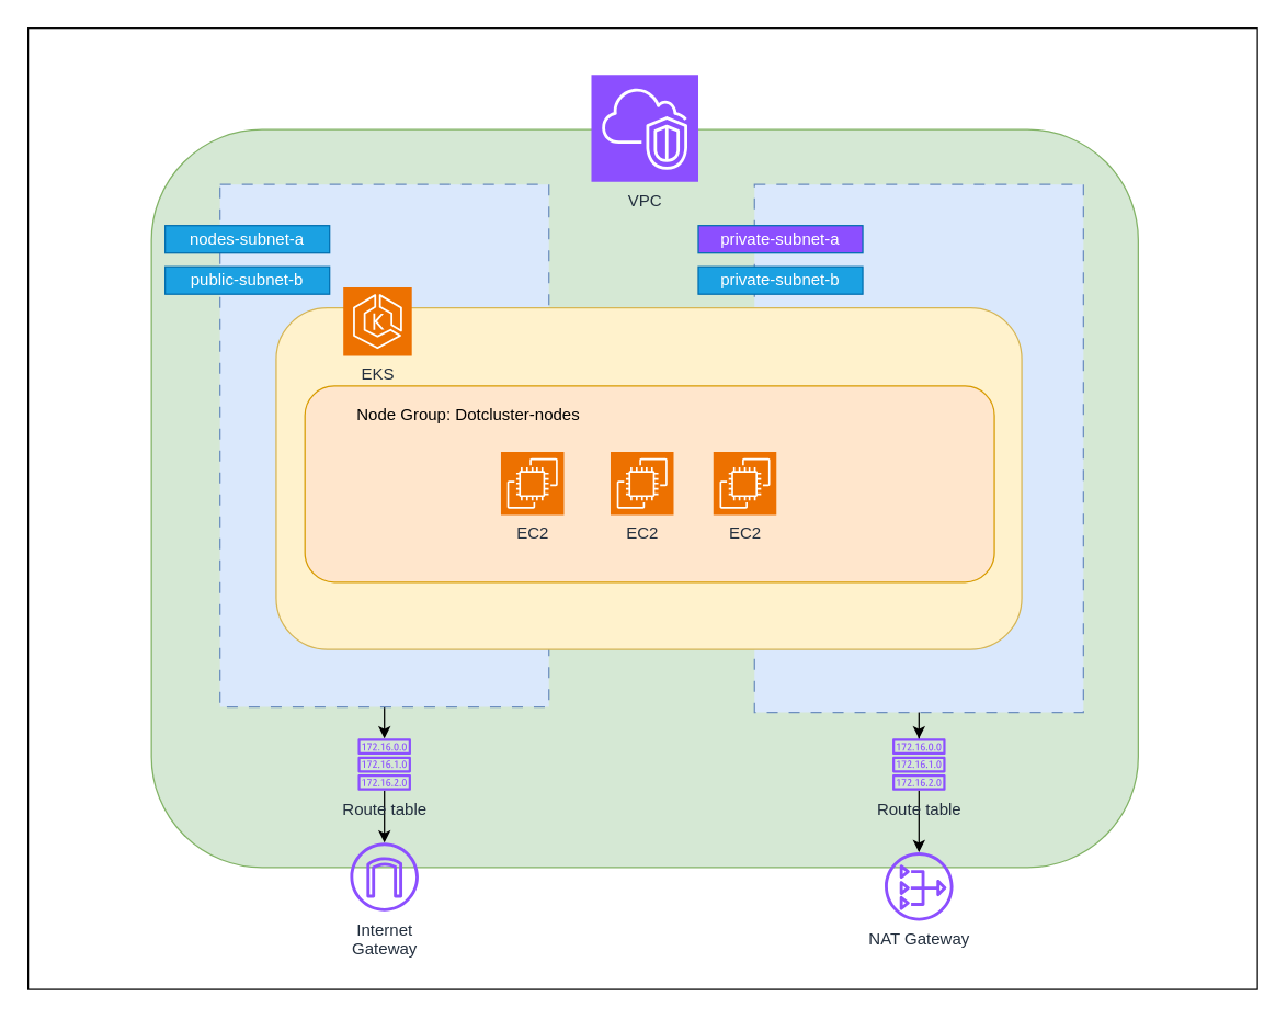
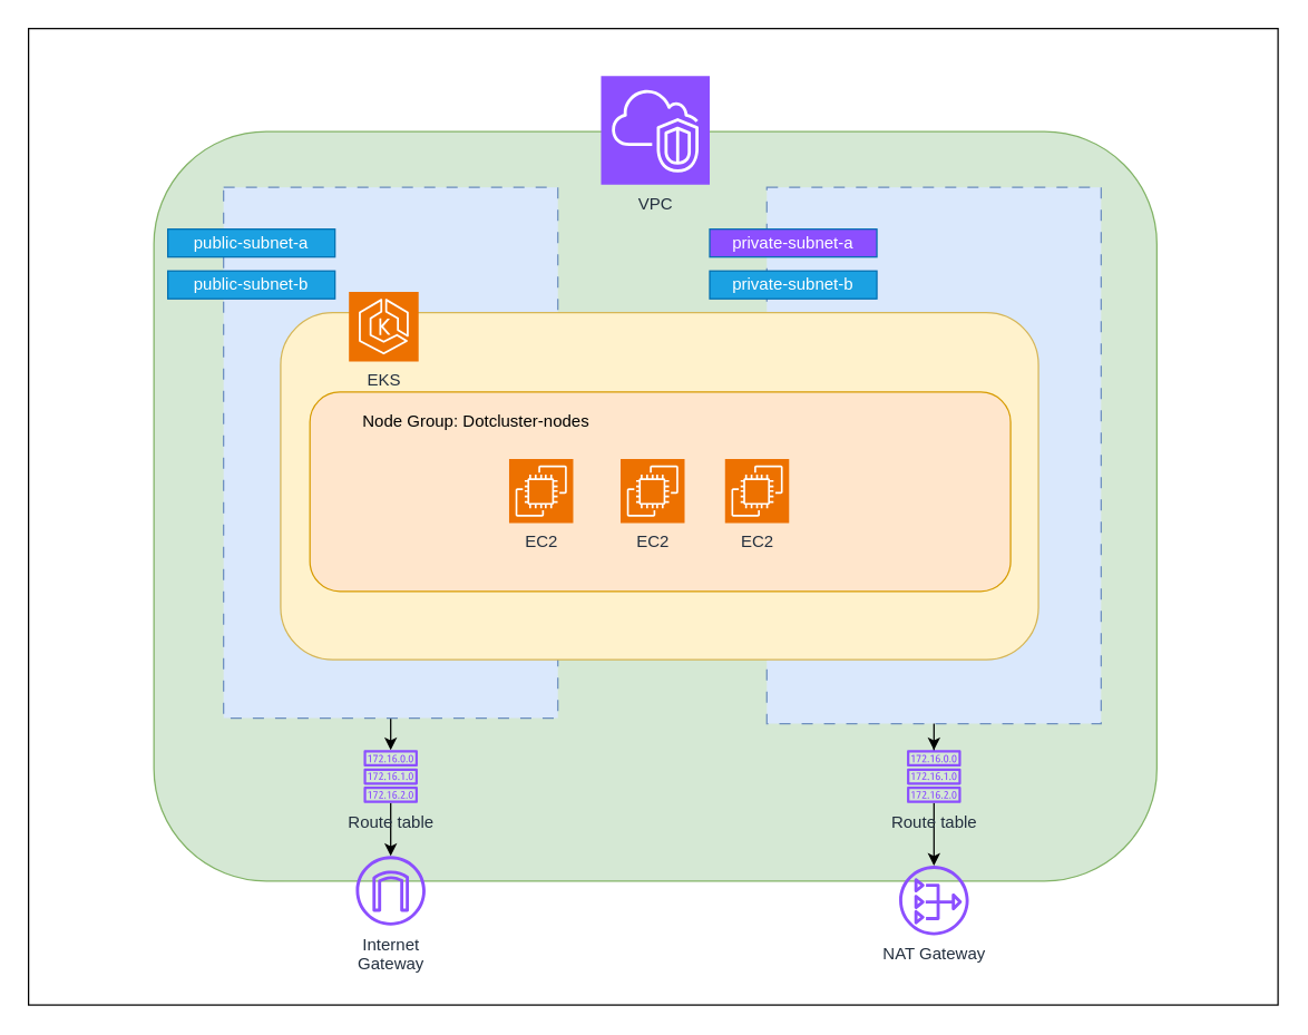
- <mxCell id="10" value="nodes-subnet-a" style="whiteSpace=wrap;html=1;fillColor=#1ba1e2;fontColor=#ffffff;strokeColor=#006EAF;" vertex="1" parent="1"><mxGeometry x="120" y="164" width="120" height="20" as="geometry" /></mxCell>
+ <mxCell id="10" value="public-subnet-a" style="whiteSpace=wrap;html=1;fillColor=#1ba1e2;fontColor=#ffffff;strokeColor=#006EAF;" vertex="1" parent="1"><mxGeometry x="120" y="164" width="120" height="20" as="geometry" /></mxCell>
